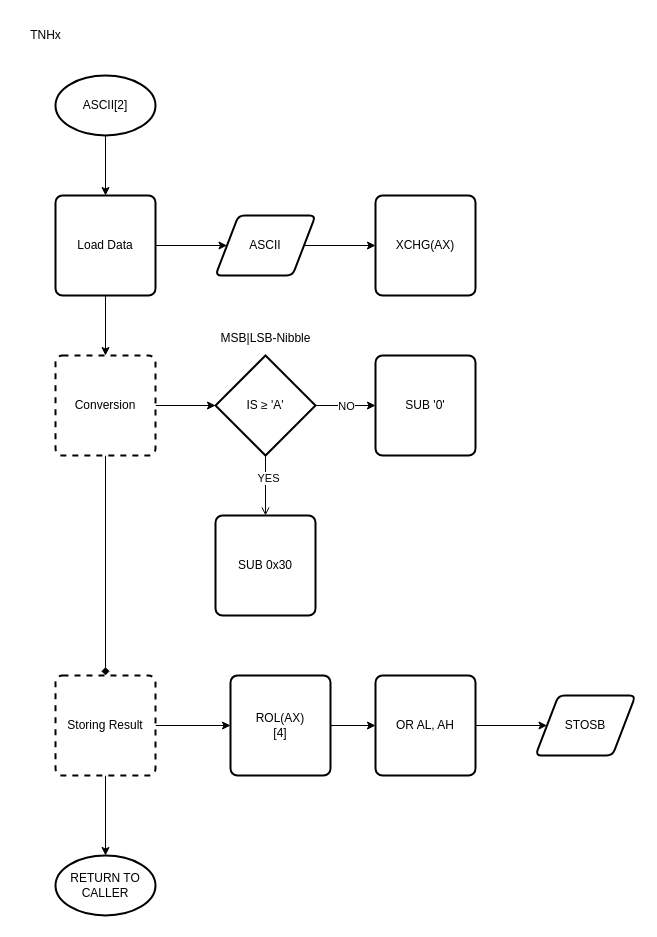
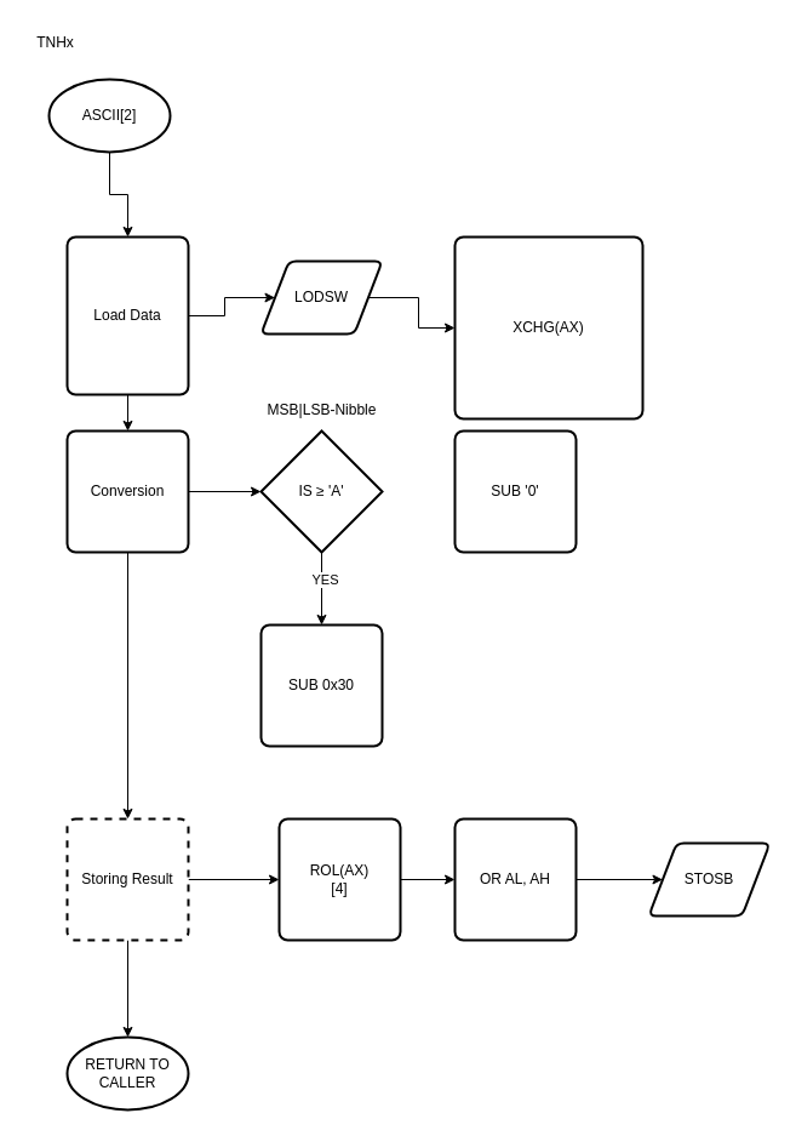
- <mxCell id="4" value="ASCII[2]&lt;div&gt;&lt;/div&gt;" style="strokeWidth=2;html=1;shape=mxgraph.flowchart.start_1;whiteSpace=wrap;" parent="1" vertex="1"><mxGeometry x="55" y="75" width="100" height="60" as="geometry" /></mxCell>
+ <mxCell id="4" value="ASCII[2]&lt;div&gt;&lt;/div&gt;" style="strokeWidth=2;html=1;shape=mxgraph.flowchart.start_1;whiteSpace=wrap;" parent="1" vertex="1"><mxGeometry x="40" y="65" width="100" height="60" as="geometry" /></mxCell>
- <mxCell id="7" value="Load Data" style="rounded=1;whiteSpace=wrap;html=1;absoluteArcSize=1;arcSize=14;strokeWidth=2;" parent="1" vertex="1"><mxGeometry x="55" y="195" width="100" height="100" as="geometry" /></mxCell>
+ <mxCell id="7" value="Load Data" style="rounded=1;whiteSpace=wrap;html=1;absoluteArcSize=1;arcSize=14;strokeWidth=2;" parent="1" vertex="1"><mxGeometry x="55" y="195" width="100" height="130" as="geometry" /></mxCell>
- <mxCell id="9" value="ASCII" style="shape=parallelogram;html=1;strokeWidth=2;perimeter=parallelogramPerimeter;whiteSpace=wrap;rounded=1;arcSize=12;size=0.23;" parent="1" vertex="1"><mxGeometry x="215" y="215" width="100" height="60" as="geometry" /></mxCell>
+ <mxCell id="9" value="LODSW" style="shape=parallelogram;html=1;strokeWidth=2;perimeter=parallelogramPerimeter;whiteSpace=wrap;rounded=1;arcSize=12;size=0.23;" parent="1" vertex="1"><mxGeometry x="215" y="215" width="100" height="60" as="geometry" /></mxCell>
- <mxCell id="10" value="XCHG(AX)" style="rounded=1;whiteSpace=wrap;html=1;absoluteArcSize=1;arcSize=14;strokeWidth=2;" parent="1" vertex="1"><mxGeometry x="375" y="195" width="100" height="100" as="geometry" /></mxCell>
+ <mxCell id="10" value="XCHG(AX)" style="rounded=1;whiteSpace=wrap;html=1;absoluteArcSize=1;arcSize=14;strokeWidth=2;" parent="1" vertex="1"><mxGeometry x="375" y="195" width="155" height="150" as="geometry" /></mxCell>
- <mxCell id="13" value="Conversion" style="rounded=1;whiteSpace=wrap;html=1;absoluteArcSize=1;arcSize=14;strokeWidth=2;dashed=1;" parent="1" vertex="1"><mxGeometry x="55" y="355" width="100" height="100" as="geometry" /></mxCell>
+ <mxCell id="13" value="Conversion" style="rounded=1;whiteSpace=wrap;html=1;absoluteArcSize=1;arcSize=14;strokeWidth=2;" parent="1" vertex="1"><mxGeometry x="55" y="355" width="100" height="100" as="geometry" /></mxCell>
- <mxCell id="16" value="" style="edgeStyle=orthogonalEdgeStyle;rounded=0;orthogonalLoop=1;jettySize=auto;html=1;" parent="1" source="18" target="20" edge="1"><mxGeometry relative="1" as="geometry" /></mxCell>
- <mxCell id="17" value="NO" style="edgeLabel;html=1;align=center;verticalAlign=middle;resizable=0;points=[];" parent="16" vertex="1" connectable="0"><mxGeometry x="-0.367" relative="1" as="geometry"><mxPoint x="11" as="offset" /></mxGeometry></mxCell>
- <mxCell id="14" value="" style="edgeStyle=orthogonalEdgeStyle;rounded=0;orthogonalLoop=1;jettySize=auto;html=1;endArrow=open;" parent="1" source="18" target="19" edge="1"><mxGeometry relative="1" as="geometry" /></mxCell>
+ <mxCell id="14" value="" style="edgeStyle=orthogonalEdgeStyle;rounded=0;orthogonalLoop=1;jettySize=auto;html=1;" parent="1" source="18" target="19" edge="1"><mxGeometry relative="1" as="geometry" /></mxCell>
- <mxCell id="12" value="" style="edgeStyle=orthogonalEdgeStyle;rounded=0;orthogonalLoop=1;jettySize=auto;html=1;entryX=0.5;entryY=0;entryDx=0;entryDy=0;endArrow=diamond;" parent="1" source="13" target="23" edge="1"><mxGeometry relative="1" as="geometry"><mxPoint x="105" y="535" as="targetPoint" /></mxGeometry></mxCell>
+ <mxCell id="12" value="" style="edgeStyle=orthogonalEdgeStyle;rounded=0;orthogonalLoop=1;jettySize=auto;html=1;entryX=0.5;entryY=0;entryDx=0;entryDy=0;" parent="1" source="13" target="23" edge="1"><mxGeometry relative="1" as="geometry"><mxPoint x="105" y="535" as="targetPoint" /></mxGeometry></mxCell>
